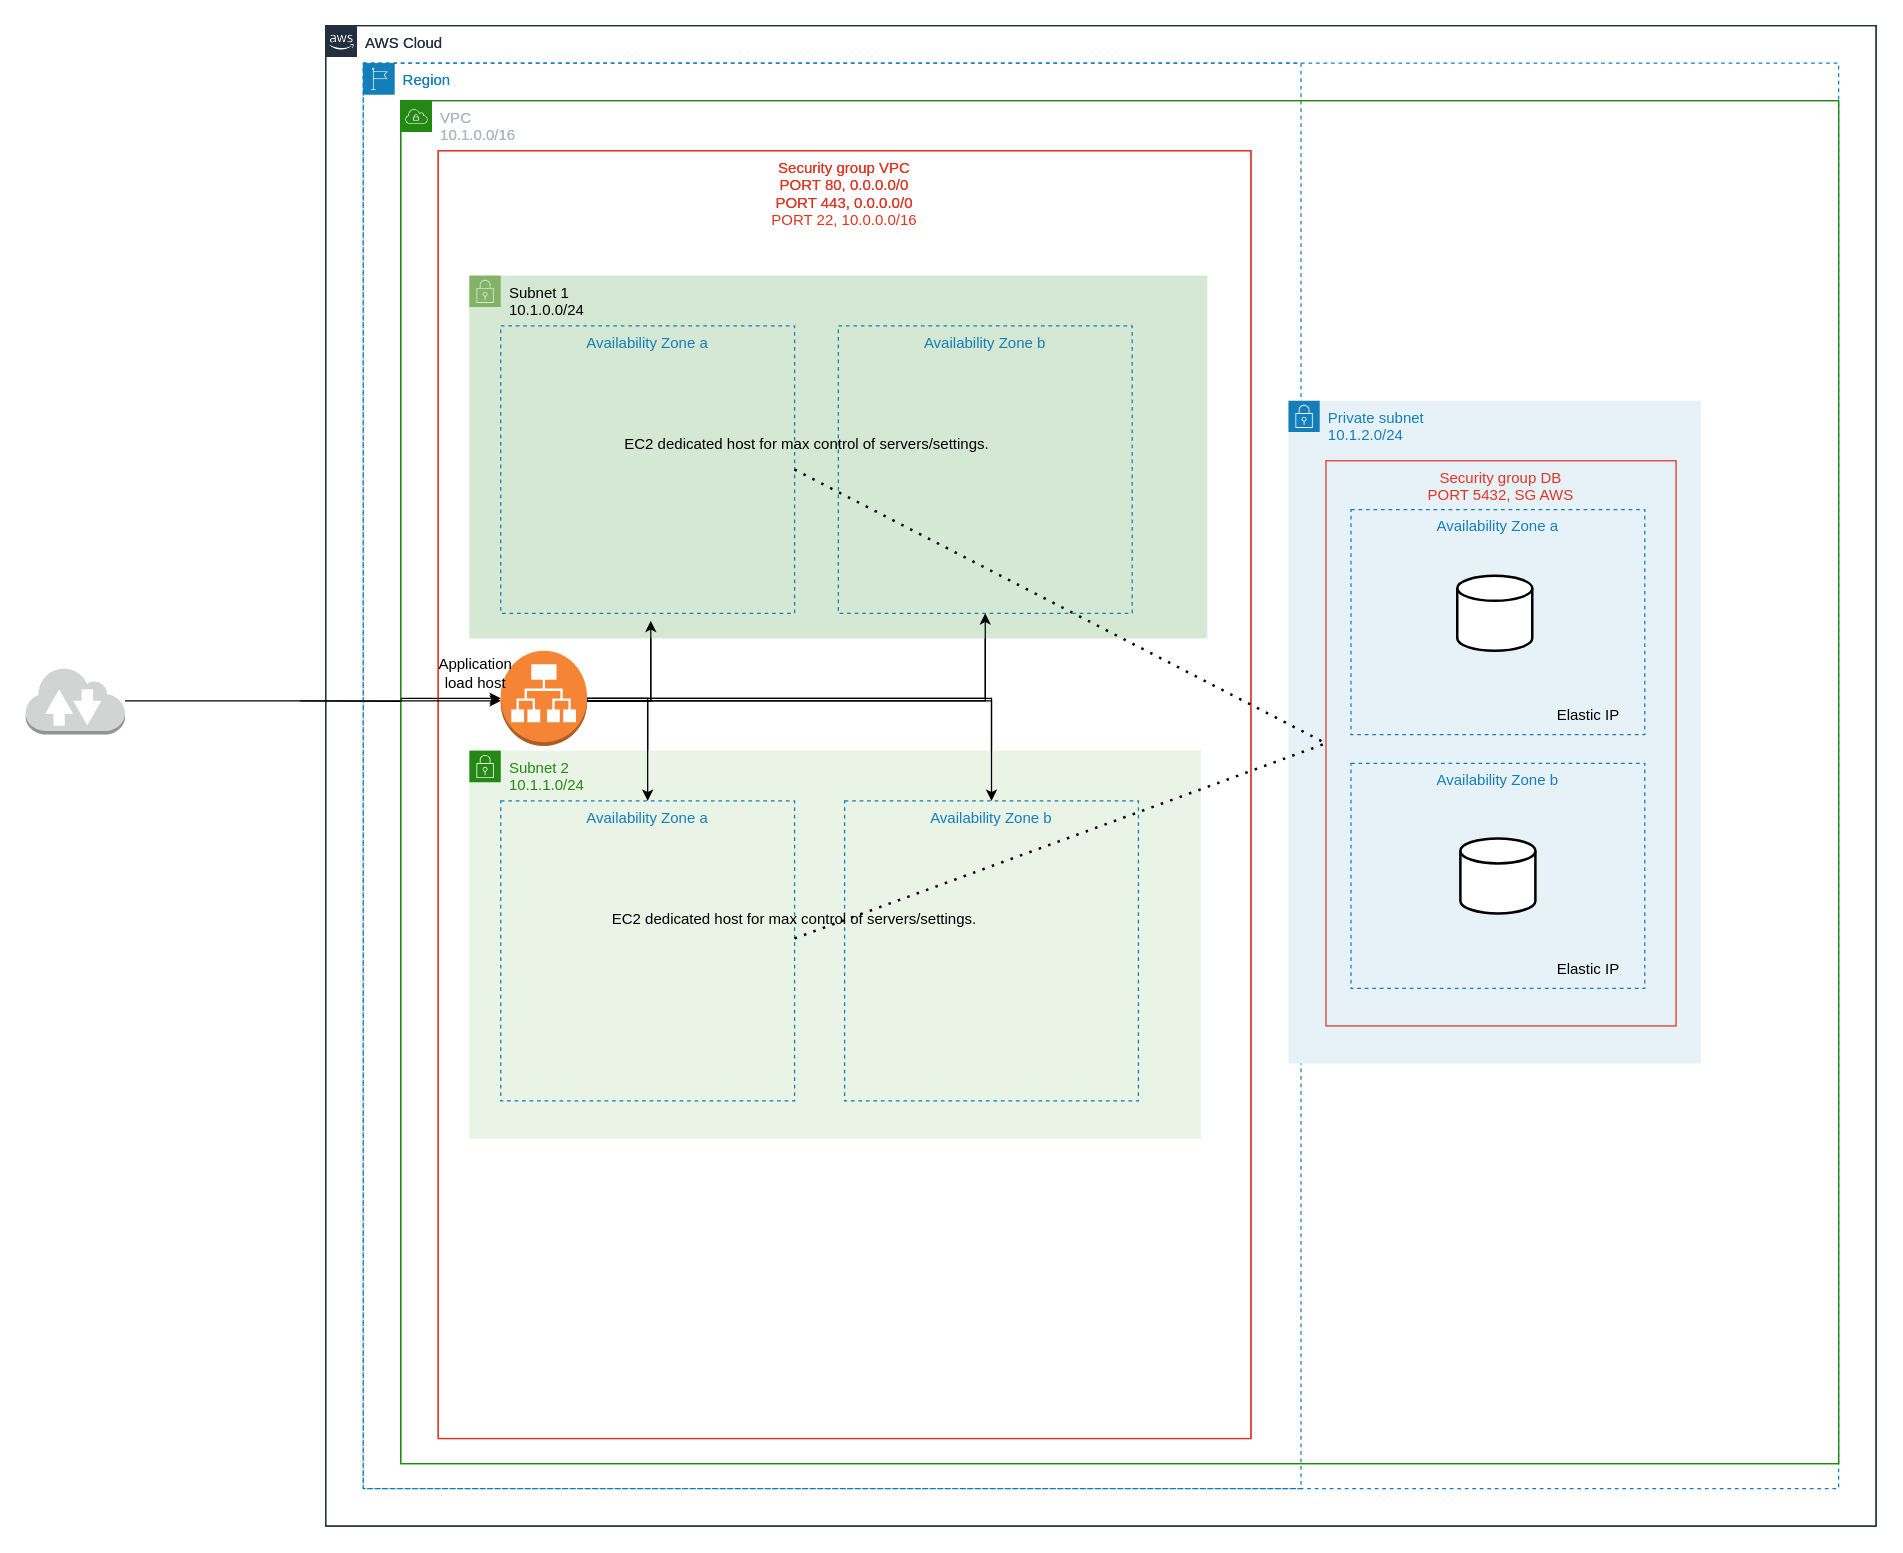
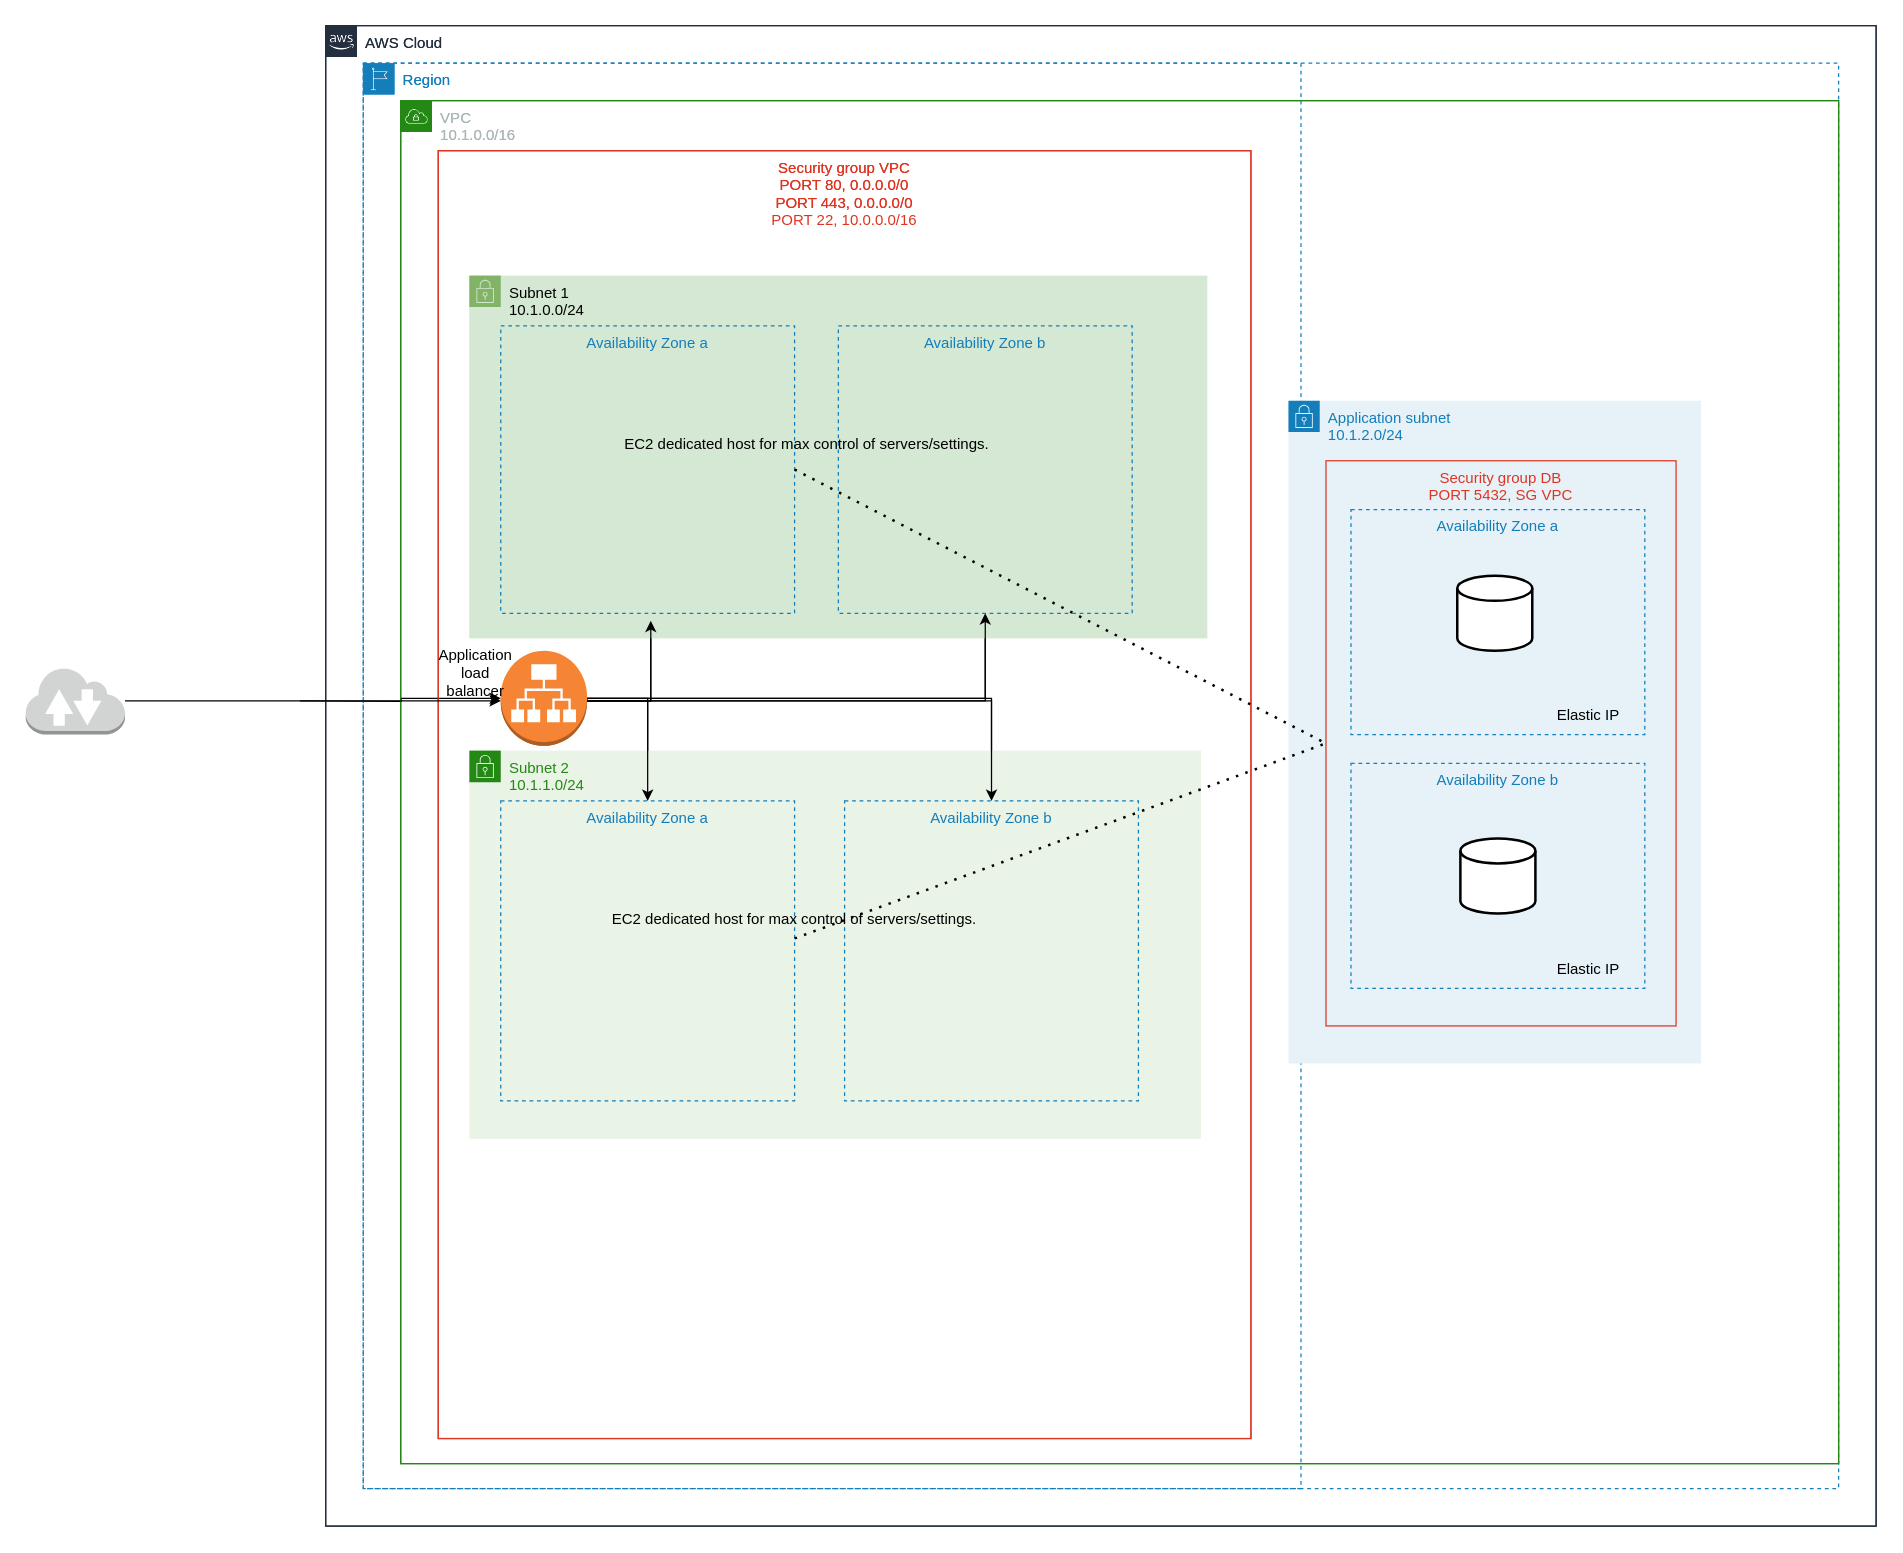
- <mxCell id="31" value="Private subnet&lt;br&gt;10.1.2.0/24" style="points=[[0,0],[0.25,0],[0.5,0],[0.75,0],[1,0],[1,0.25],[1,0.5],[1,0.75],[1,1],[0.75,1],[0.5,1],[0.25,1],[0,1],[0,0.75],[0,0.5],[0,0.25]];outlineConnect=0;gradientColor=none;html=1;whiteSpace=wrap;fontSize=12;fontStyle=0;container=1;pointerEvents=0;collapsible=0;recursiveResize=0;shape=mxgraph.aws4.group;grIcon=mxgraph.aws4.group_security_group;grStroke=0;strokeColor=#147EBA;fillColor=#E6F2F8;verticalAlign=top;align=left;spacingLeft=30;fontColor=#147EBA;dashed=0;" vertex="1" parent="23"><mxGeometry x="710" y="240" width="330" height="530" as="geometry" /></mxCell>
+ <mxCell id="31" value="Application subnet&lt;br&gt;10.1.2.0/24" style="points=[[0,0],[0.25,0],[0.5,0],[0.75,0],[1,0],[1,0.25],[1,0.5],[1,0.75],[1,1],[0.75,1],[0.5,1],[0.25,1],[0,1],[0,0.75],[0,0.5],[0,0.25]];outlineConnect=0;gradientColor=none;html=1;whiteSpace=wrap;fontSize=12;fontStyle=0;container=1;pointerEvents=0;collapsible=0;recursiveResize=0;shape=mxgraph.aws4.group;grIcon=mxgraph.aws4.group_security_group;grStroke=0;strokeColor=#147EBA;fillColor=#E6F2F8;verticalAlign=top;align=left;spacingLeft=30;fontColor=#147EBA;dashed=0;" vertex="1" parent="23"><mxGeometry x="710" y="240" width="330" height="530" as="geometry" /></mxCell>
- <mxCell id="33" value="Security group DB&#10;PORT 5432, SG AWS" style="fillColor=none;strokeColor=#DD3522;verticalAlign=top;fontStyle=0;fontColor=#DD3522;" vertex="1" parent="31"><mxGeometry x="30" y="48" width="280" height="452" as="geometry" /></mxCell>
+ <mxCell id="33" value="Security group DB&#10;PORT 5432, SG VPC" style="fillColor=none;strokeColor=#DD3522;verticalAlign=top;fontStyle=0;fontColor=#DD3522;" vertex="1" parent="31"><mxGeometry x="30" y="48" width="280" height="452" as="geometry" /></mxCell>
- <mxCell id="45" value="Application load host" style="text;html=1;strokeColor=none;fillColor=none;align=center;verticalAlign=middle;whiteSpace=wrap;rounded=0;" vertex="1" parent="1"><mxGeometry x="350" y="515" width="60" height="45" as="geometry" /></mxCell>
+ <mxCell id="45" value="Application load balancer" style="text;html=1;strokeColor=none;fillColor=none;align=center;verticalAlign=middle;whiteSpace=wrap;rounded=0;" vertex="1" parent="1"><mxGeometry x="350" y="515" width="60" height="45" as="geometry" /></mxCell>
